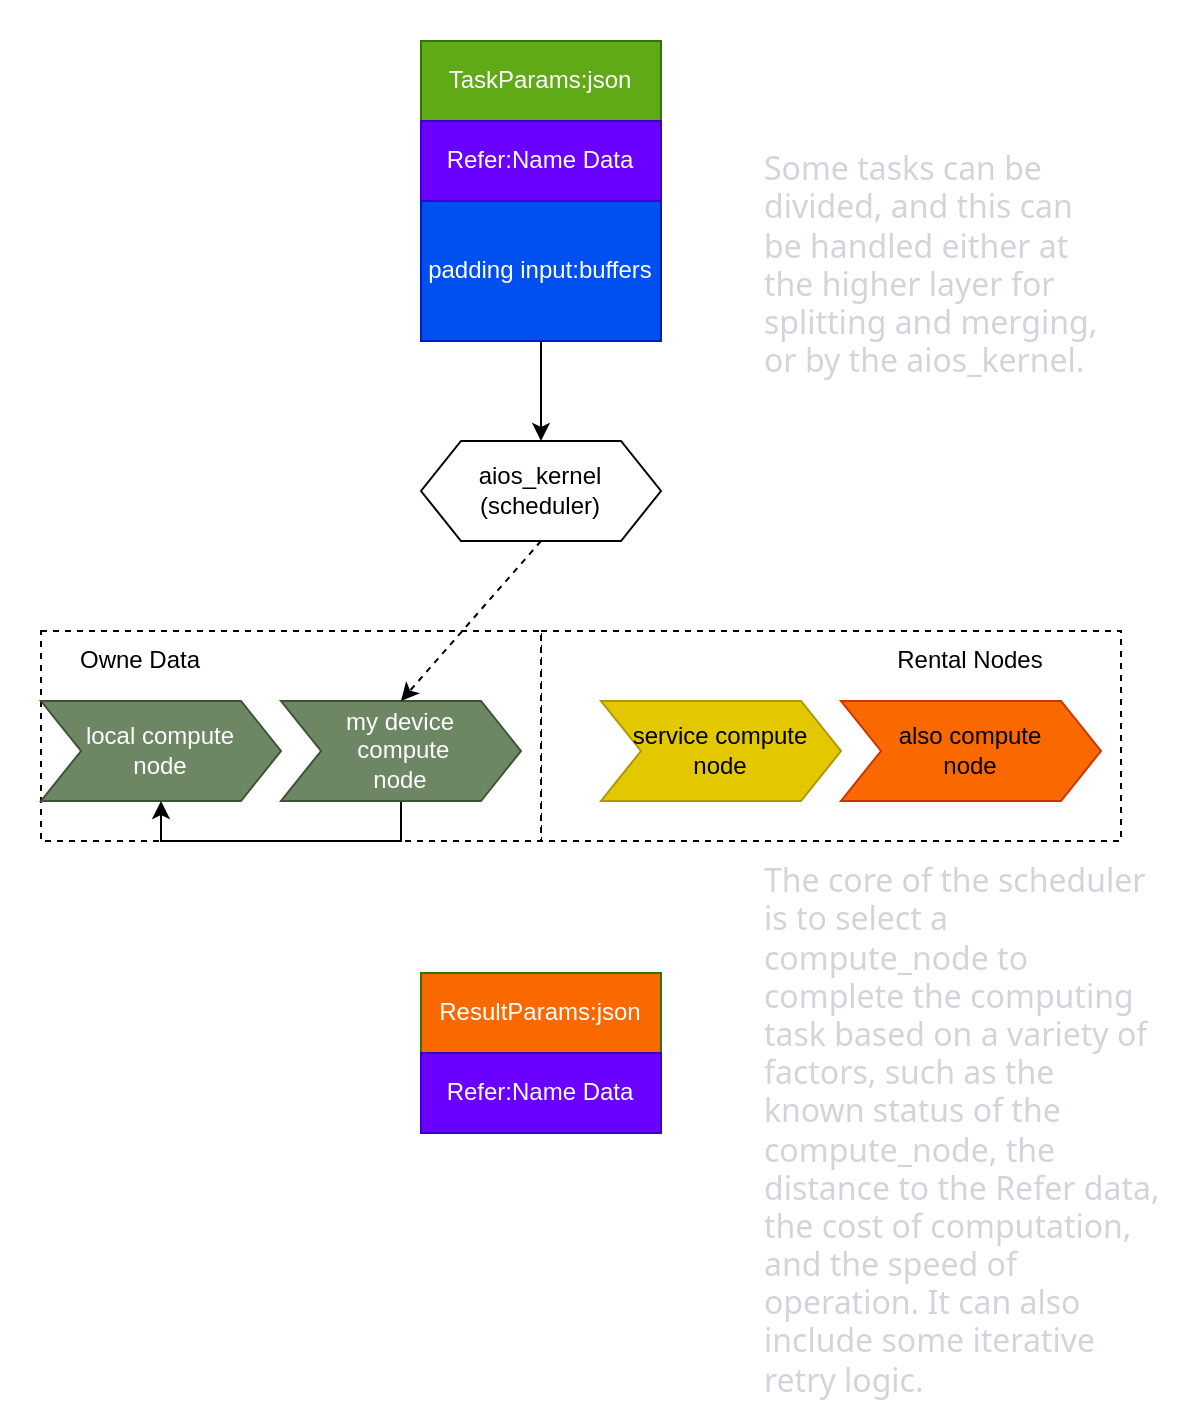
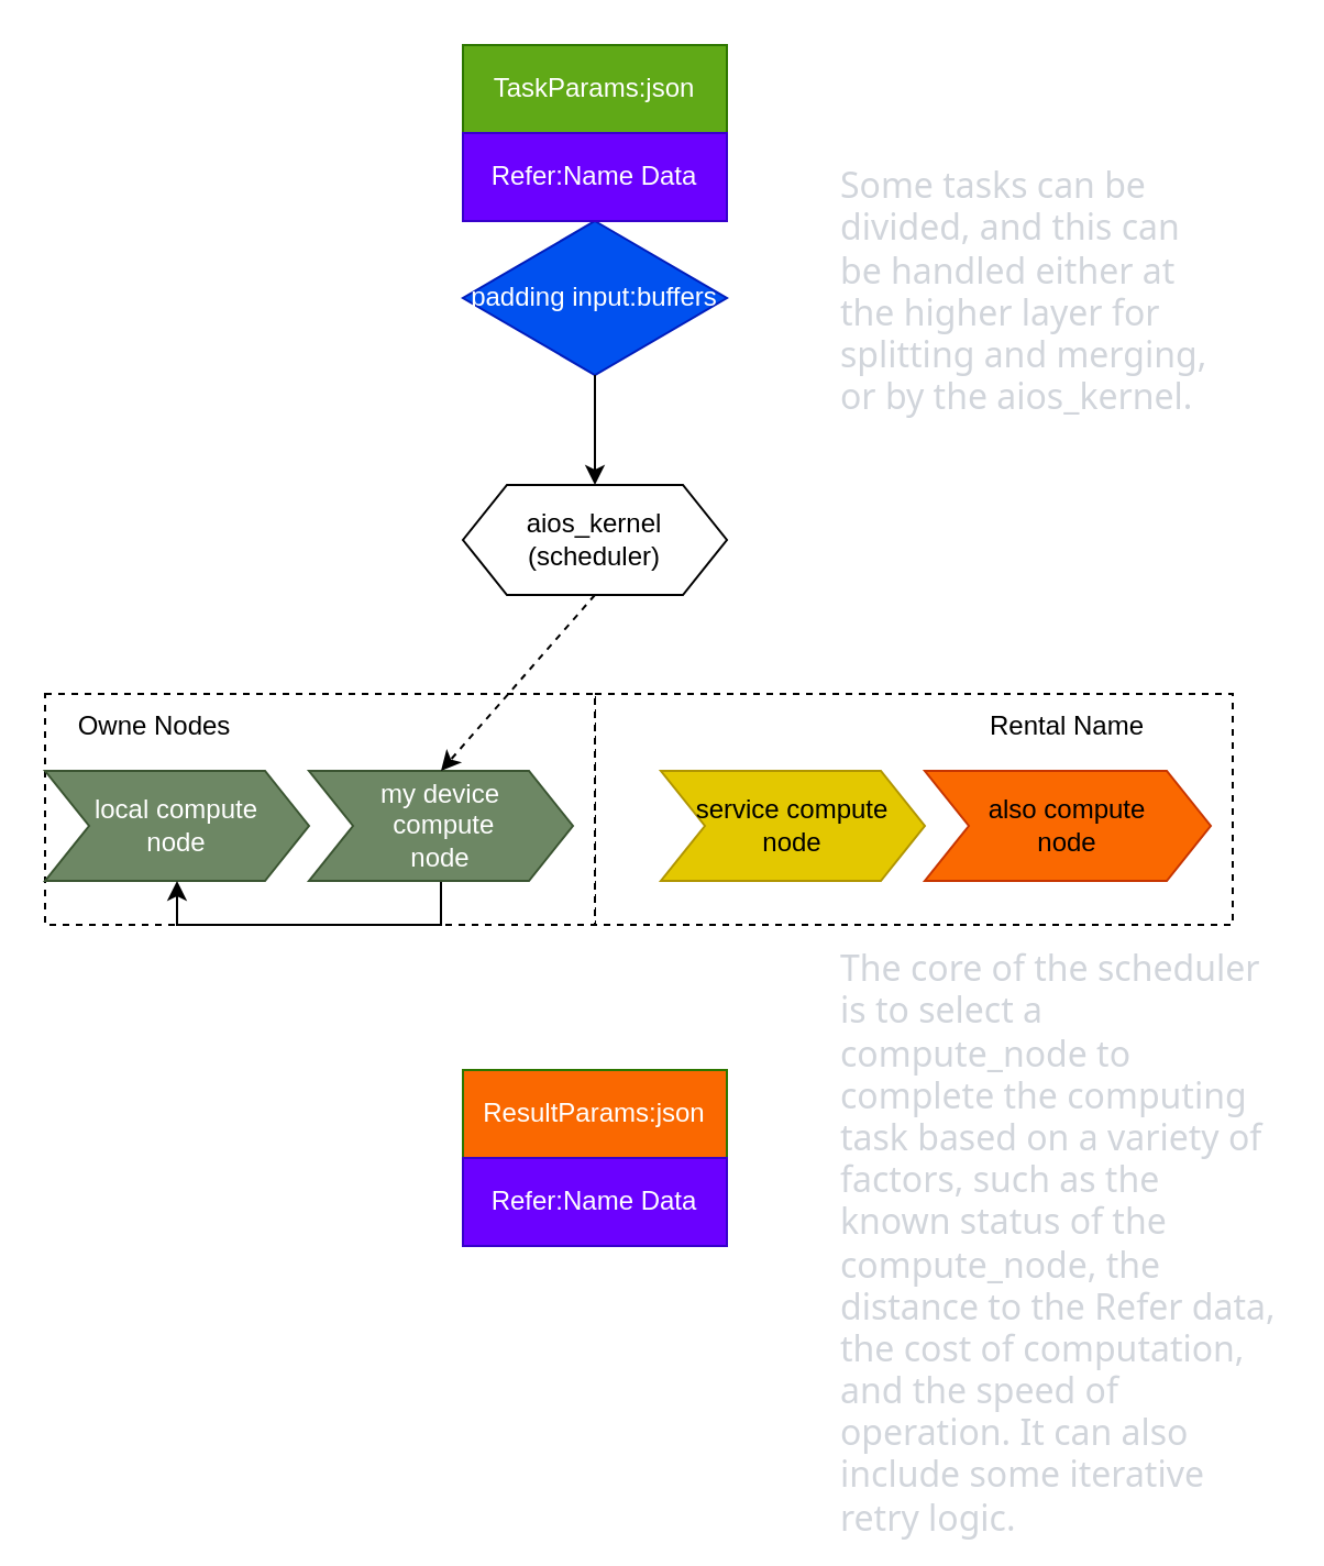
- <mxCell id="10" value="padding input:buffers" style="rounded=0;whiteSpace=wrap;html=1;fillColor=#0050ef;fontColor=#ffffff;strokeColor=#001DBC;" parent="1" vertex="1"><mxGeometry x="210" y="100" width="120" height="70" as="geometry" /></mxCell>
+ <mxCell id="10" value="padding input:buffers" style="rhombus;whiteSpace=wrap;html=1;fillColor=#0050ef;fontColor=#ffffff;strokeColor=#001DBC;" parent="1" vertex="1"><mxGeometry x="210" y="100" width="120" height="70" as="geometry" /></mxCell>
- <mxCell id="15" value="Owne Data" style="text;html=1;strokeColor=none;fillColor=none;align=center;verticalAlign=middle;whiteSpace=wrap;rounded=0;" parent="1" vertex="1"><mxGeometry x="20" y="315" width="100" height="30" as="geometry" /></mxCell>
+ <mxCell id="15" value="Owne Nodes" style="text;html=1;strokeColor=none;fillColor=none;align=center;verticalAlign=middle;whiteSpace=wrap;rounded=0;" parent="1" vertex="1"><mxGeometry x="20" y="315" width="100" height="30" as="geometry" /></mxCell>
- <mxCell id="16" value="Rental Nodes" style="text;html=1;strokeColor=none;fillColor=none;align=center;verticalAlign=middle;whiteSpace=wrap;rounded=0;" parent="1" vertex="1"><mxGeometry x="435" y="315" width="100" height="30" as="geometry" /></mxCell>
+ <mxCell id="16" value="Rental Name" style="text;html=1;strokeColor=none;fillColor=none;align=center;verticalAlign=middle;whiteSpace=wrap;rounded=0;" parent="1" vertex="1"><mxGeometry x="435" y="315" width="100" height="30" as="geometry" /></mxCell>
